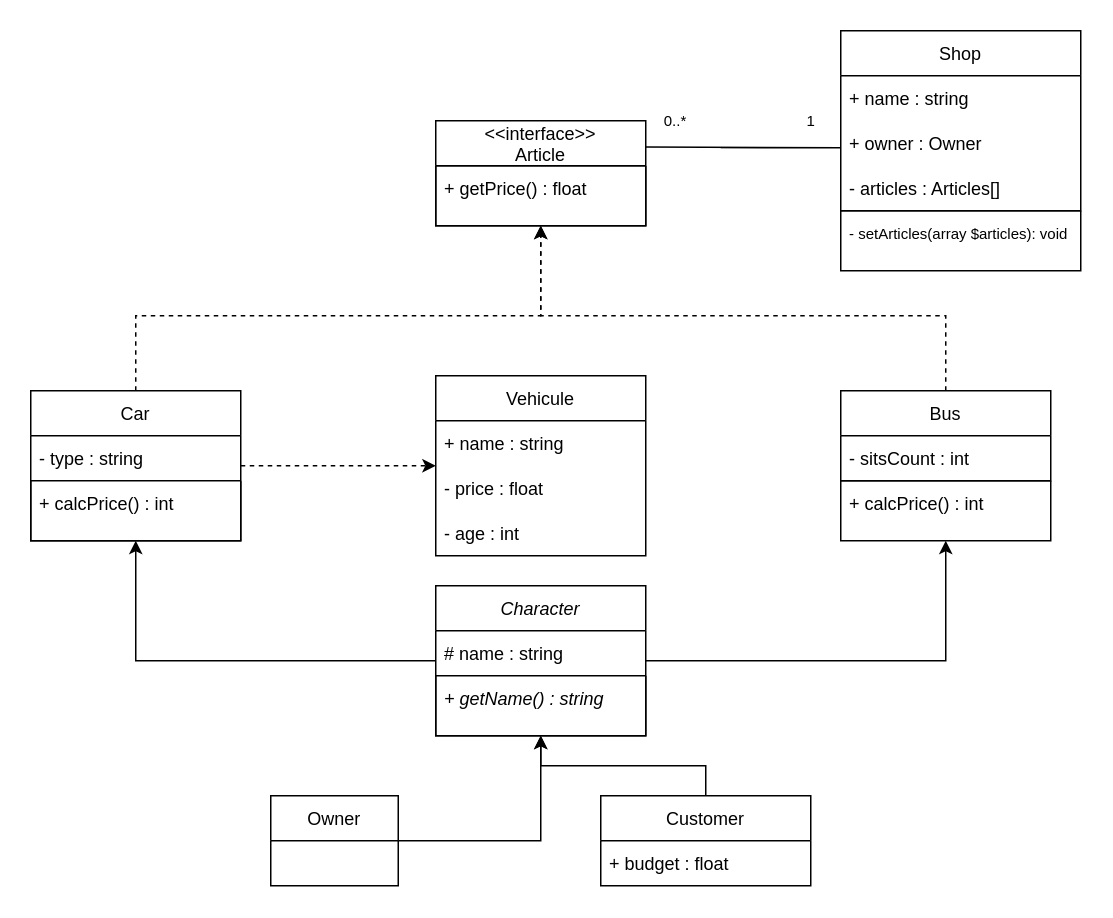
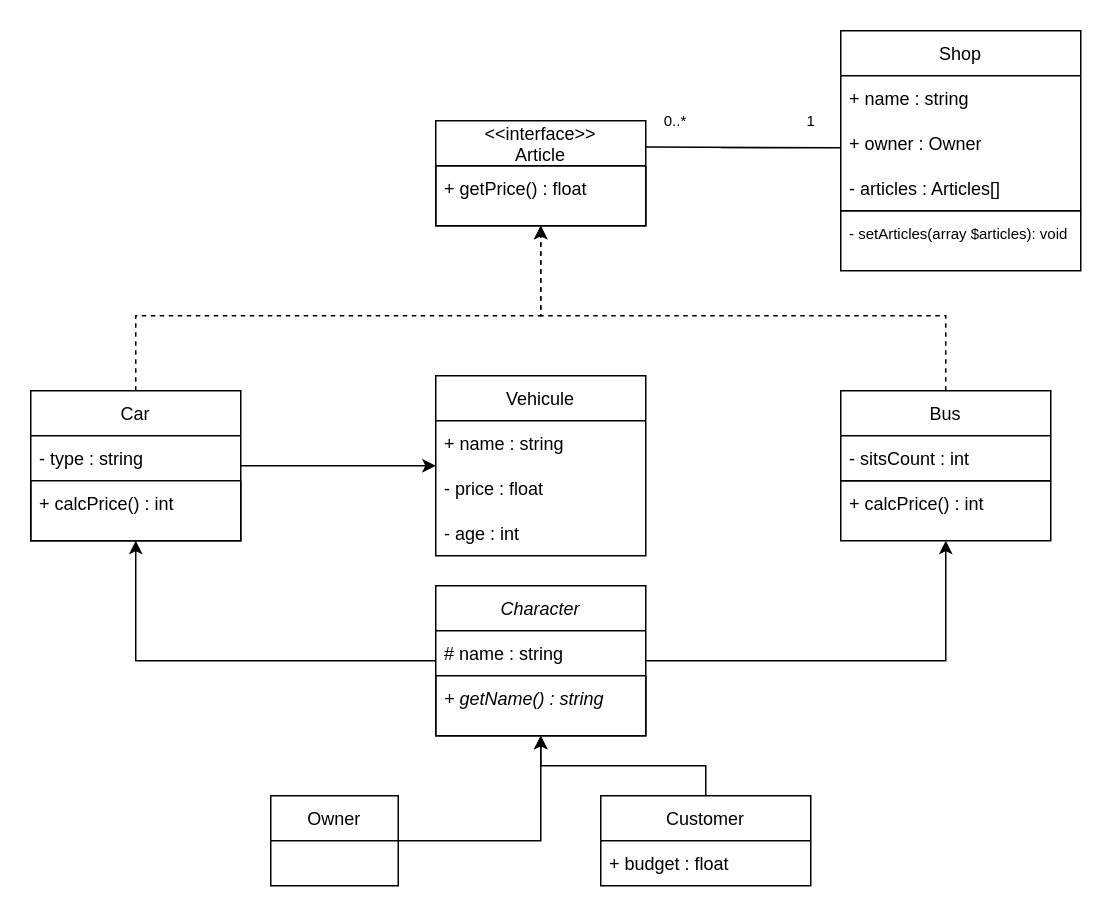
- <mxCell id="16" style="edgeStyle=orthogonalEdgeStyle;rounded=0;orthogonalLoop=1;jettySize=auto;html=1;dashed=1;" parent="1" source="18" target="22" edge="1"><mxGeometry relative="1" as="geometry" /></mxCell>
+ <mxCell id="16" style="edgeStyle=orthogonalEdgeStyle;rounded=0;orthogonalLoop=1;jettySize=auto;html=1;" parent="1" source="18" target="22" edge="1"><mxGeometry relative="1" as="geometry" /></mxCell>
